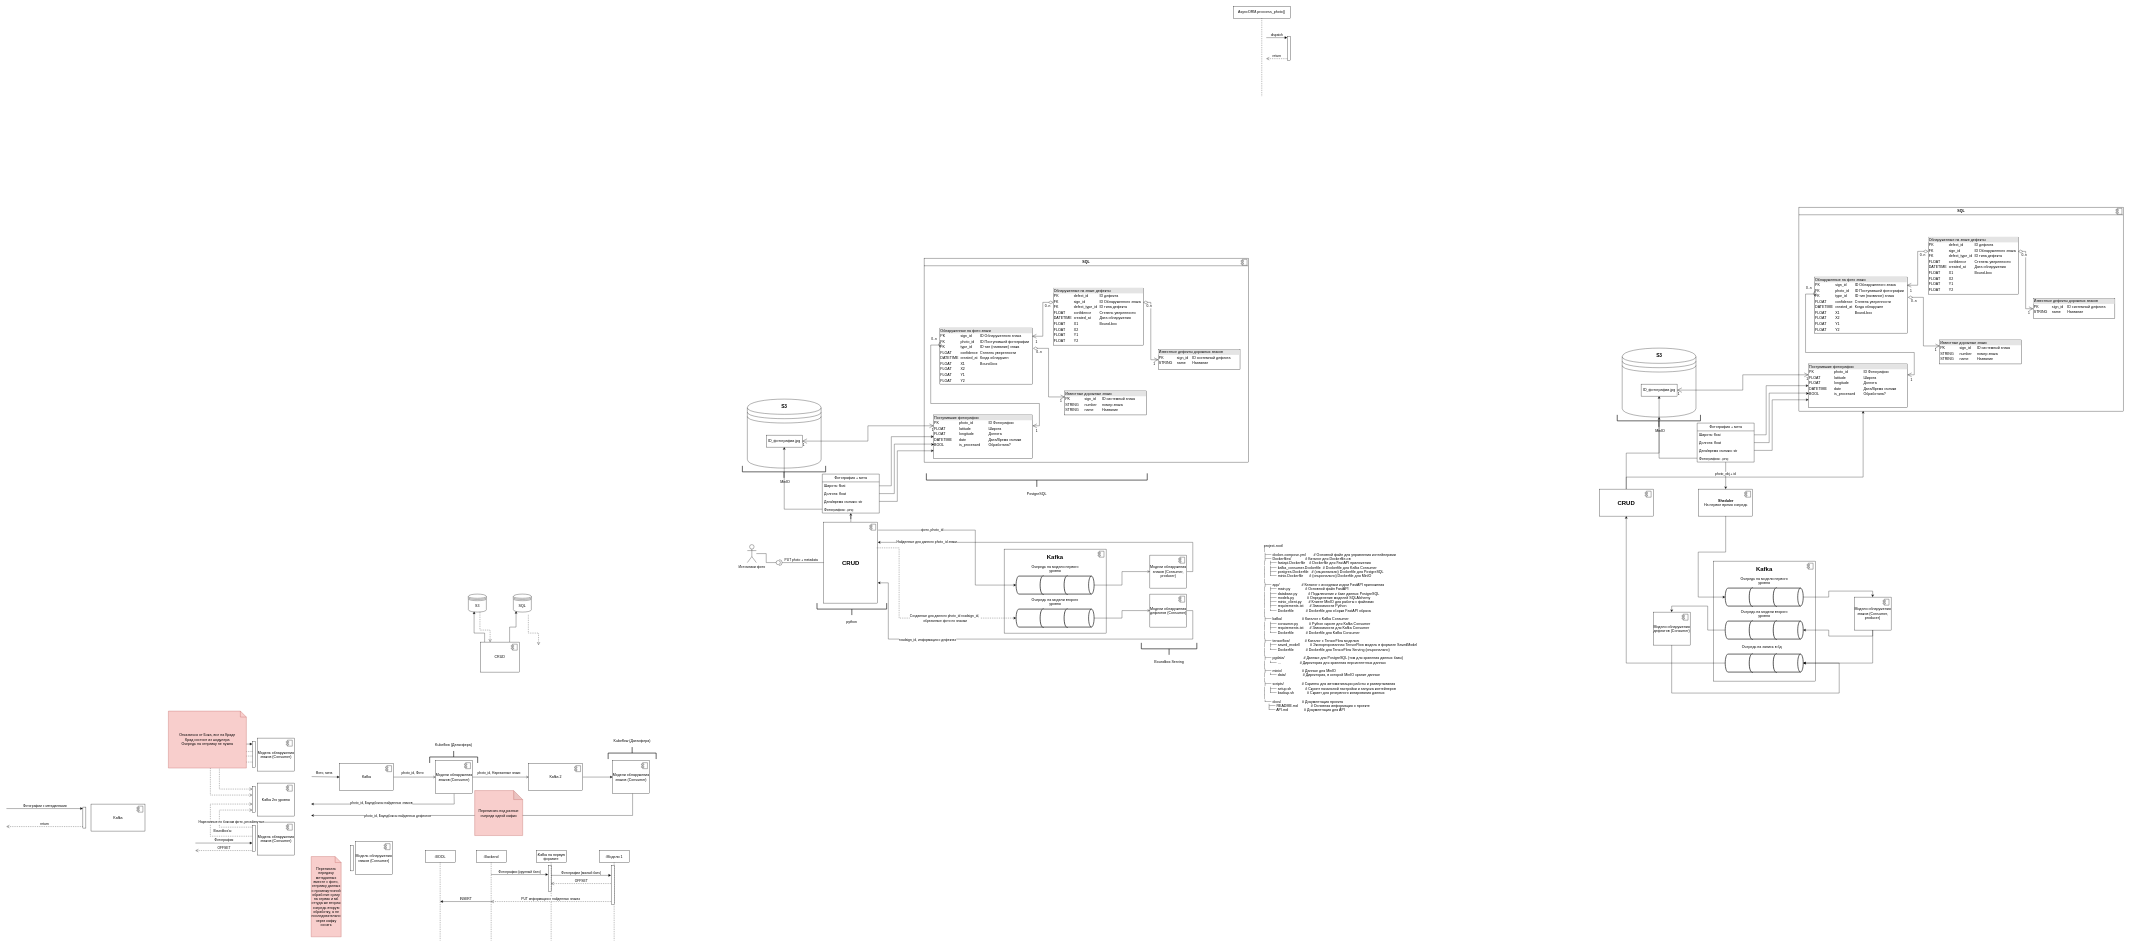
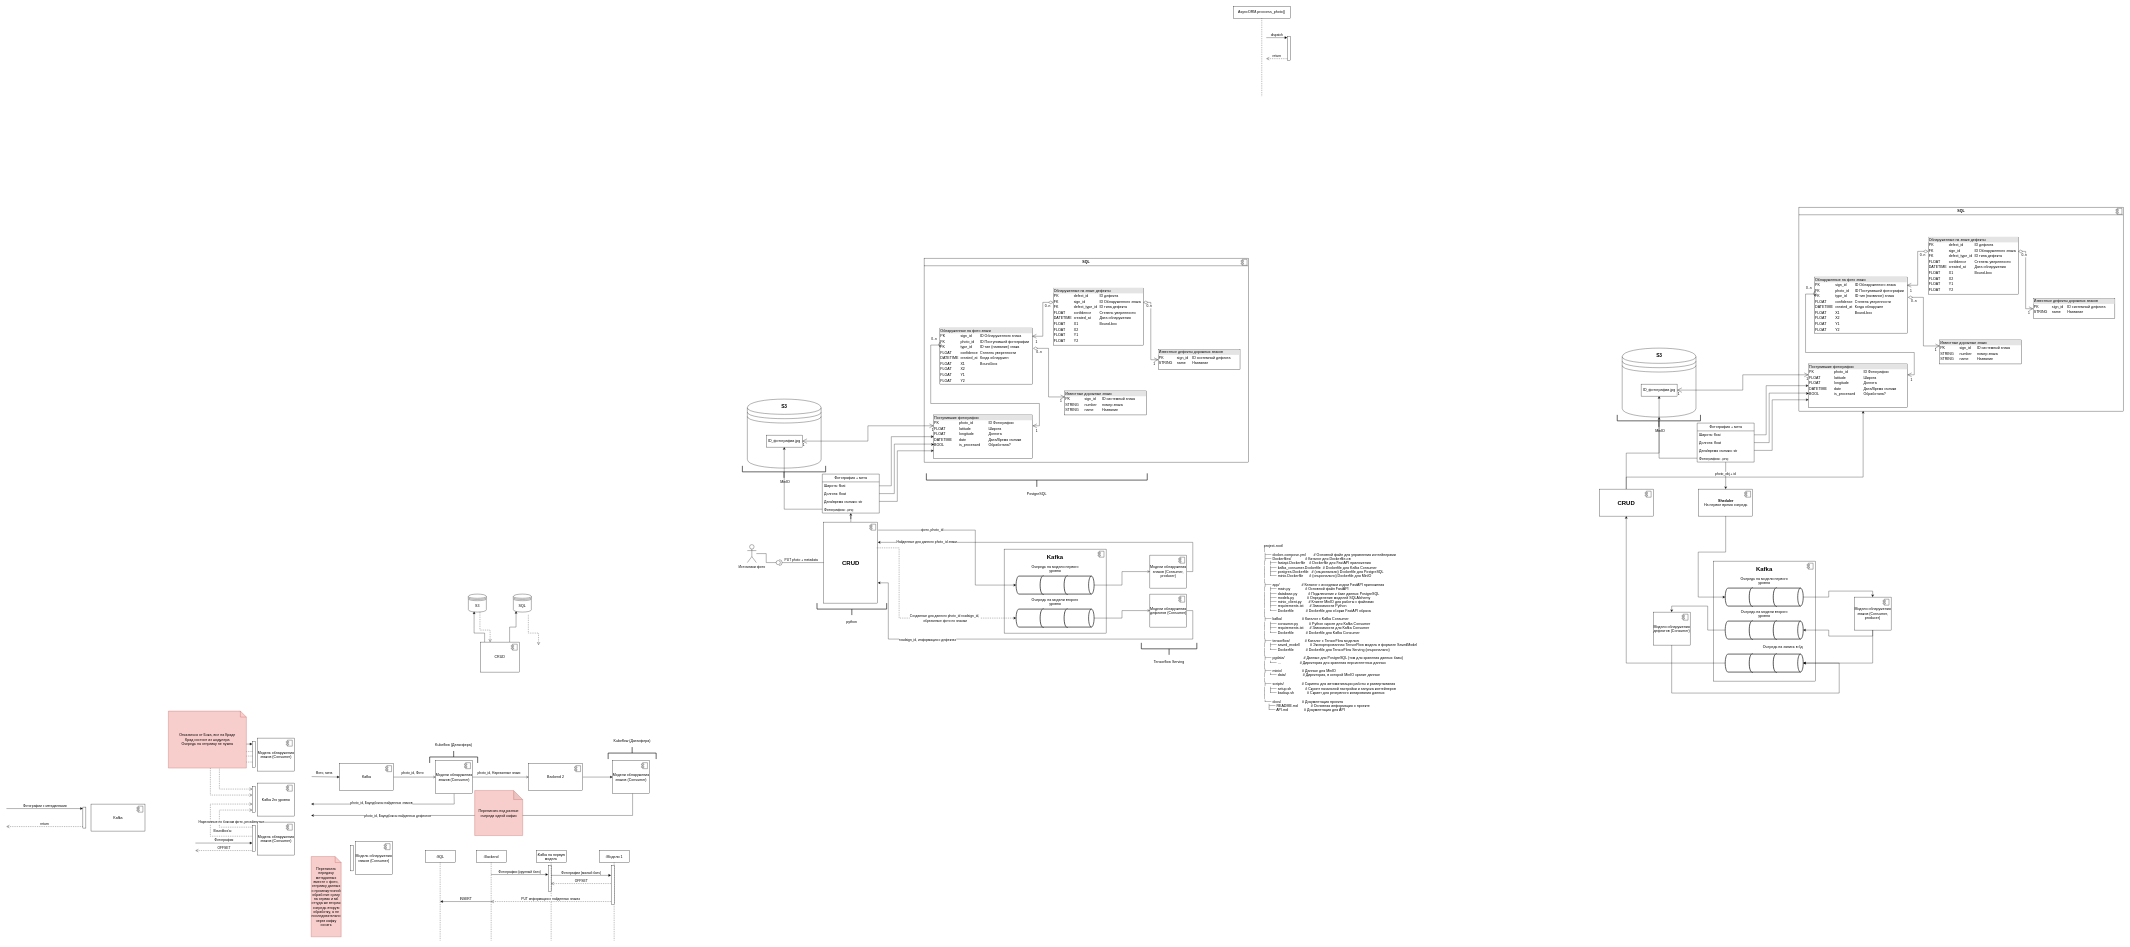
- <mxCell id="233" value="Очередь на запись в бд" style="text;html=1;align=center;verticalAlign=middle;whiteSpace=wrap;rounded=0;container=0;" vertex="1" parent="1"><mxGeometry x="5791.5" y="2140" width="160" height="30" as="geometry" /></mxCell>
+ <mxCell id="233" value="Очередь на запись в бд" style="text;html=1;align=center;verticalAlign=middle;whiteSpace=wrap;rounded=0;container=0;" vertex="1" parent="1"><mxGeometry x="5861.5" y="2140" width="160" height="30" as="geometry" /></mxCell>
- <mxCell id="159" value="Boundbox Serving" style="text;html=1;align=center;verticalAlign=middle;whiteSpace=wrap;rounded=0;" parent="157" vertex="1"><mxGeometry x="22.5" y="47.5" width="140" height="30" as="geometry" /></mxCell>
+ <mxCell id="159" value="Tensorflow Serving" style="text;html=1;align=center;verticalAlign=middle;whiteSpace=wrap;rounded=0;" parent="157" vertex="1"><mxGeometry x="22.5" y="47.5" width="140" height="30" as="geometry" /></mxCell>
- <mxCell id="106" value="Kafka 2" style="html=1;dropTarget=0;whiteSpace=wrap;" parent="1" vertex="1"><mxGeometry x="1761" y="2545" width="180" height="90" as="geometry" /></mxCell>
+ <mxCell id="106" value="Backend 2" style="html=1;dropTarget=0;whiteSpace=wrap;" parent="1" vertex="1"><mxGeometry x="1761" y="2545" width="180" height="90" as="geometry" /></mxCell>
- <mxCell id="89" value=":BOOL" style="shape=umlLifeline;perimeter=lifelinePerimeter;whiteSpace=wrap;html=1;container=1;dropTarget=0;collapsible=0;recursiveResize=0;outlineConnect=0;portConstraint=eastwest;newEdgeStyle={&quot;curved&quot;:0,&quot;rounded&quot;:0};" parent="1" vertex="1"><mxGeometry x="1416" y="2835" width="100" height="300" as="geometry" /></mxCell>
+ <mxCell id="89" value=":SQL" style="shape=umlLifeline;perimeter=lifelinePerimeter;whiteSpace=wrap;html=1;container=1;dropTarget=0;collapsible=0;recursiveResize=0;outlineConnect=0;portConstraint=eastwest;newEdgeStyle={&quot;curved&quot;:0,&quot;rounded&quot;:0};" parent="1" vertex="1"><mxGeometry x="1416" y="2835" width="100" height="300" as="geometry" /></mxCell>
- <mxCell id="84" value=":Kafka на первую формате" style="shape=umlLifeline;perimeter=lifelinePerimeter;whiteSpace=wrap;html=1;container=1;dropTarget=0;collapsible=0;recursiveResize=0;outlineConnect=0;portConstraint=eastwest;newEdgeStyle={&quot;curved&quot;:0,&quot;rounded&quot;:0};" parent="1" vertex="1"><mxGeometry x="1786" y="2835" width="100" height="300" as="geometry" /></mxCell>
+ <mxCell id="84" value=":Kafka на первую модель" style="shape=umlLifeline;perimeter=lifelinePerimeter;whiteSpace=wrap;html=1;container=1;dropTarget=0;collapsible=0;recursiveResize=0;outlineConnect=0;portConstraint=eastwest;newEdgeStyle={&quot;curved&quot;:0,&quot;rounded&quot;:0};" parent="1" vertex="1"><mxGeometry x="1786" y="2835" width="100" height="300" as="geometry" /></mxCell>
